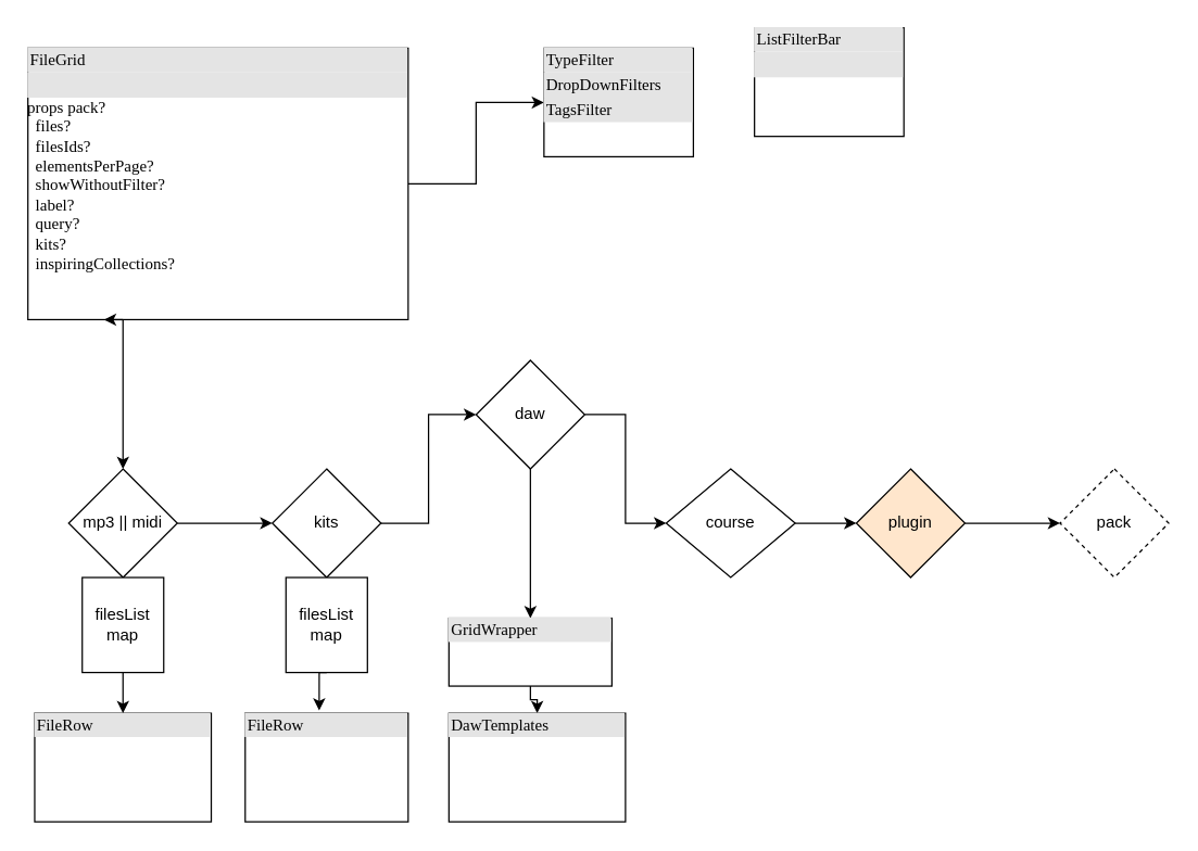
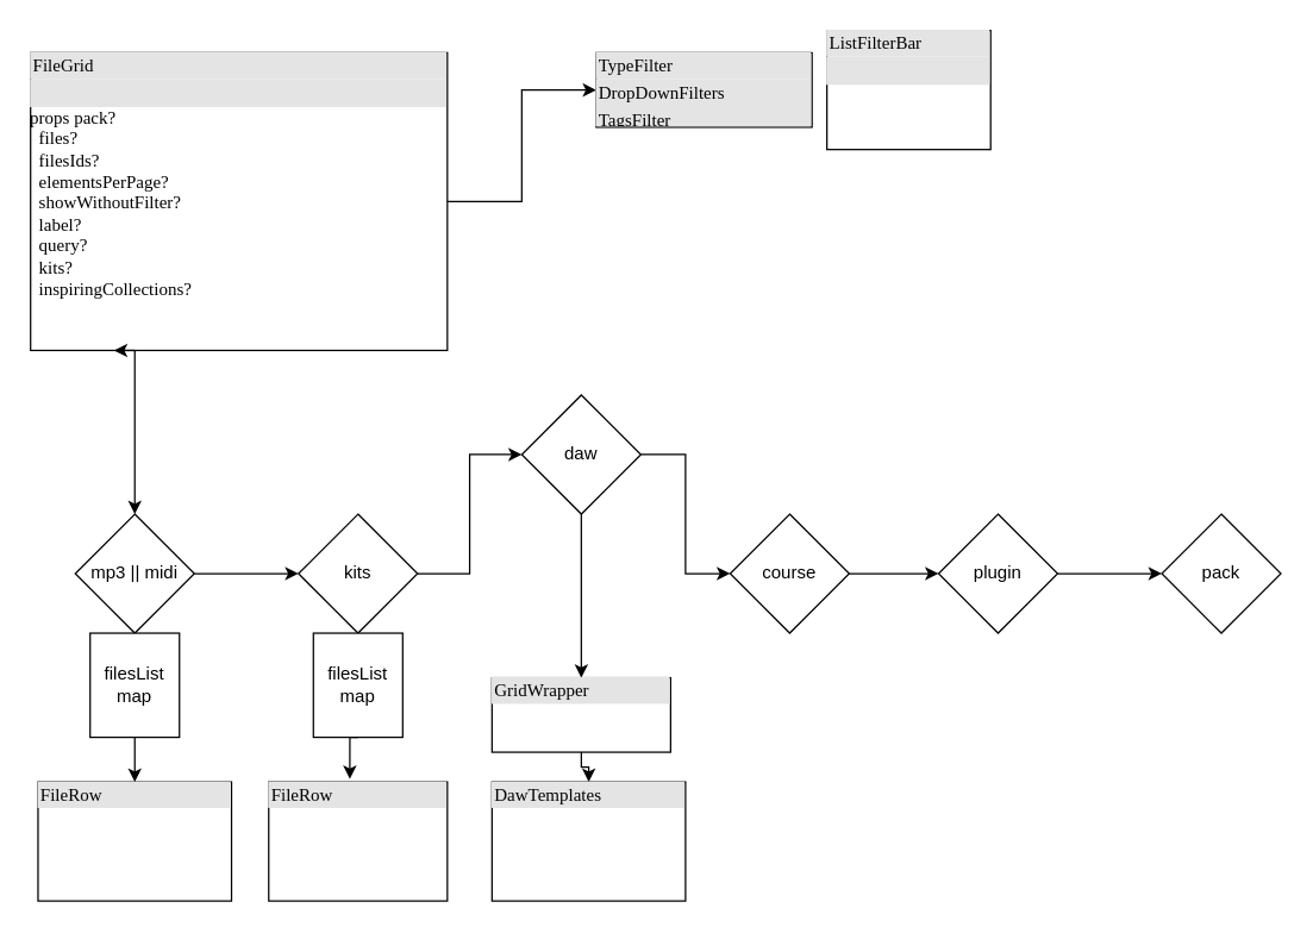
- <mxCell id="5" value="&lt;div style=&quot;box-sizing:border-box;width:100%;background:#e4e4e4;padding:2px;&quot;&gt;TypeFilter&lt;/div&gt;&lt;div style=&quot;box-sizing:border-box;width:100%;background:#e4e4e4;padding:2px;&quot;&gt;DropDownFilters&lt;/div&gt;&lt;div style=&quot;box-sizing:border-box;width:100%;background:#e4e4e4;padding:2px;&quot;&gt;TagsFilter&lt;/div&gt;" style="verticalAlign=top;align=left;overflow=fill;html=1;rounded=0;shadow=0;comic=0;labelBackgroundColor=none;strokeWidth=1;fontFamily=Verdana;fontSize=12;labelPadding=0;perimeterSpacing=0;sketch=0;" vertex="1" parent="1"><mxGeometry x="400" y="35" width="110" height="80" as="geometry" /></mxCell>
+ <mxCell id="5" value="&lt;div style=&quot;box-sizing:border-box;width:100%;background:#e4e4e4;padding:2px;&quot;&gt;TypeFilter&lt;/div&gt;&lt;div style=&quot;box-sizing:border-box;width:100%;background:#e4e4e4;padding:2px;&quot;&gt;DropDownFilters&lt;/div&gt;&lt;div style=&quot;box-sizing:border-box;width:100%;background:#e4e4e4;padding:2px;&quot;&gt;TagsFilter&lt;/div&gt;" style="verticalAlign=top;align=left;overflow=fill;html=1;rounded=0;shadow=0;comic=0;labelBackgroundColor=none;strokeWidth=1;fontFamily=Verdana;fontSize=12;labelPadding=0;perimeterSpacing=0;sketch=0;" vertex="1" parent="1"><mxGeometry x="400" y="35" width="145" height="50" as="geometry" /></mxCell>
- <mxCell id="15" value="course" style="rhombus;whiteSpace=wrap;html=1;sketch=0;" vertex="1" parent="1"><mxGeometry x="490" y="345" width="95" height="80" as="geometry" /></mxCell>
+ <mxCell id="15" value="course" style="rhombus;whiteSpace=wrap;html=1;sketch=0;" vertex="1" parent="1"><mxGeometry x="490" y="345" width="80" height="80" as="geometry" /></mxCell>
- <mxCell id="17" value="plugin" style="rhombus;whiteSpace=wrap;html=1;sketch=0;fillColor=#ffe6cc;" vertex="1" parent="1"><mxGeometry x="630" y="345" width="80" height="80" as="geometry" /></mxCell>
+ <mxCell id="17" value="plugin" style="rhombus;whiteSpace=wrap;html=1;sketch=0;" vertex="1" parent="1"><mxGeometry x="630" y="345" width="80" height="80" as="geometry" /></mxCell>
- <mxCell id="18" value="pack" style="rhombus;whiteSpace=wrap;html=1;sketch=0;dashed=1;" vertex="1" parent="1"><mxGeometry x="780" y="345" width="80" height="80" as="geometry" /></mxCell>
+ <mxCell id="18" value="pack" style="rhombus;whiteSpace=wrap;html=1;sketch=0;" vertex="1" parent="1"><mxGeometry x="780" y="345" width="80" height="80" as="geometry" /></mxCell>
